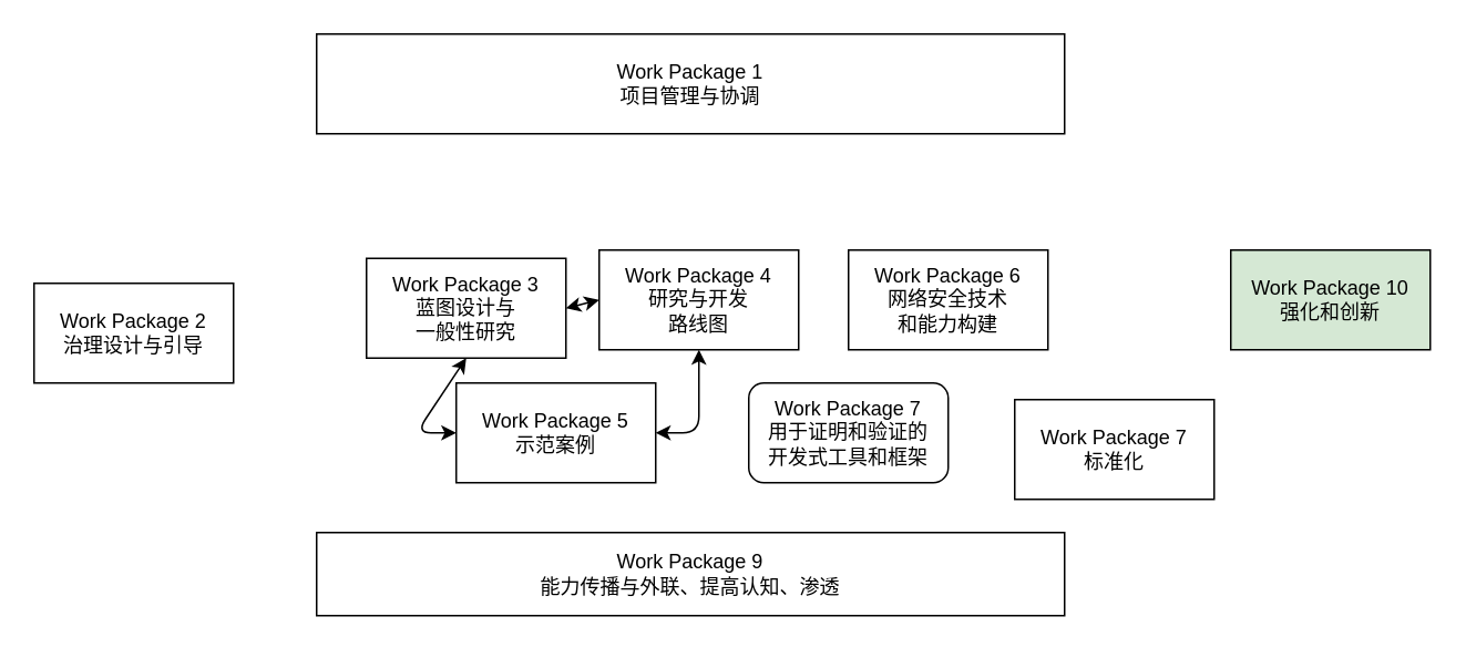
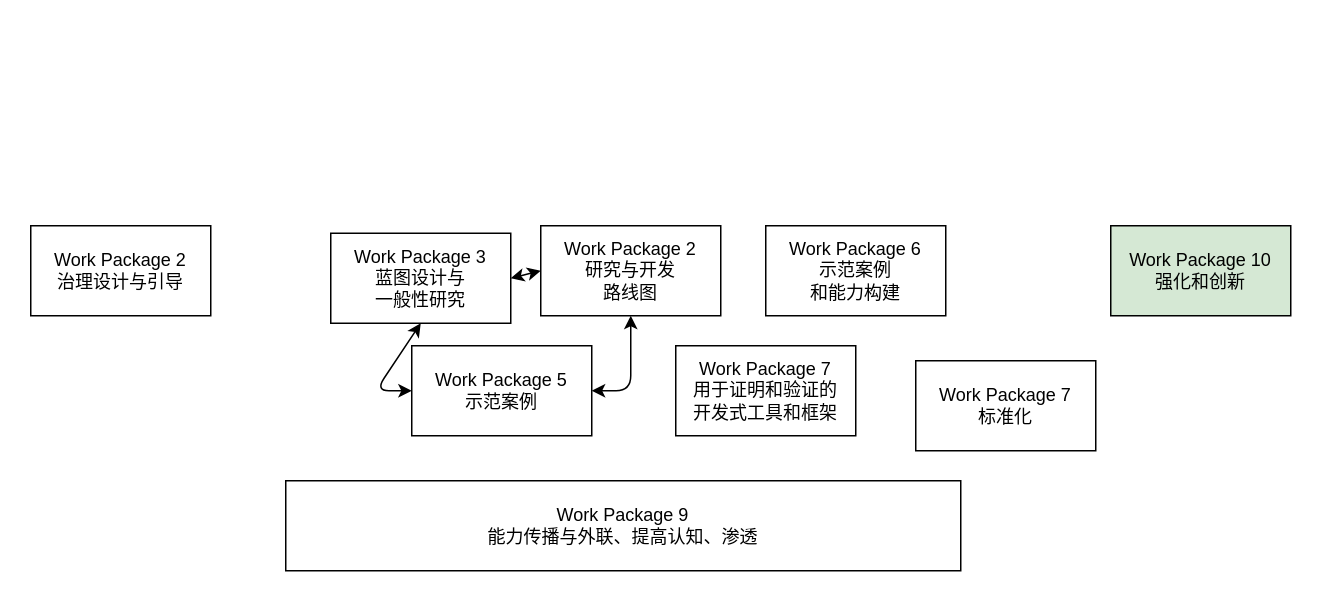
- <mxCell id="2" value="Work Package 1&lt;br&gt;项目管理与协调" style="rounded=0;whiteSpace=wrap;html=1;" vertex="1" parent="1"><mxGeometry x="190" y="20" width="450" height="60" as="geometry" /></mxCell>
- <mxCell id="4" value="Work Package 4&lt;br&gt;研究与开发&lt;br&gt;路线图" style="rounded=0;whiteSpace=wrap;html=1;" vertex="1" parent="1"><mxGeometry x="360" y="150" width="120" height="60" as="geometry" /></mxCell>
+ <mxCell id="4" value="Work Package 2&lt;br&gt;研究与开发&lt;br&gt;路线图" style="rounded=0;whiteSpace=wrap;html=1;" vertex="1" parent="1"><mxGeometry x="360" y="150" width="120" height="60" as="geometry" /></mxCell>
- <mxCell id="11" value="Work Package 6&lt;br&gt;网络安全技术&lt;br&gt;和能力构建" style="rounded=0;whiteSpace=wrap;html=1;" vertex="1" parent="1"><mxGeometry x="510" y="150" width="120" height="60" as="geometry" /></mxCell>
+ <mxCell id="11" value="Work Package 6&lt;br&gt;示范案例&lt;br&gt;和能力构建" style="rounded=0;whiteSpace=wrap;html=1;" vertex="1" parent="1"><mxGeometry x="510" y="150" width="120" height="60" as="geometry" /></mxCell>
- <mxCell id="6" value="Work Package 2&lt;br&gt;治理设计与引导" style="rounded=0;whiteSpace=wrap;html=1;" vertex="1" parent="1"><mxGeometry x="20" y="170" width="120" height="60" as="geometry" /></mxCell>
+ <mxCell id="6" value="Work Package 2&lt;br&gt;治理设计与引导" style="rounded=0;whiteSpace=wrap;html=1;" vertex="1" parent="1"><mxGeometry x="20" y="150" width="120" height="60" as="geometry" /></mxCell>
- <mxCell id="10" value="Work Package 7&lt;br&gt;用于证明和验证的&lt;br&gt;开发式工具和框架" style="whiteSpace=wrap;html=1;rounded=1;" vertex="1" parent="1"><mxGeometry x="450" y="230" width="120" height="60" as="geometry" /></mxCell>
+ <mxCell id="10" value="Work Package 7&lt;br&gt;用于证明和验证的&lt;br&gt;开发式工具和框架" style="rounded=0;whiteSpace=wrap;html=1;" vertex="1" parent="1"><mxGeometry x="450" y="230" width="120" height="60" as="geometry" /></mxCell>
- <mxCell id="14" value="Work Package 9&lt;br&gt;能力传播与外联、提高认知、渗透" style="rounded=0;whiteSpace=wrap;html=1;" vertex="1" parent="1"><mxGeometry x="190" y="320" width="450" height="50" as="geometry" /></mxCell>
+ <mxCell id="14" value="Work Package 9&lt;br&gt;能力传播与外联、提高认知、渗透" style="rounded=0;whiteSpace=wrap;html=1;" vertex="1" parent="1"><mxGeometry x="190" y="320" width="450" height="60" as="geometry" /></mxCell>
